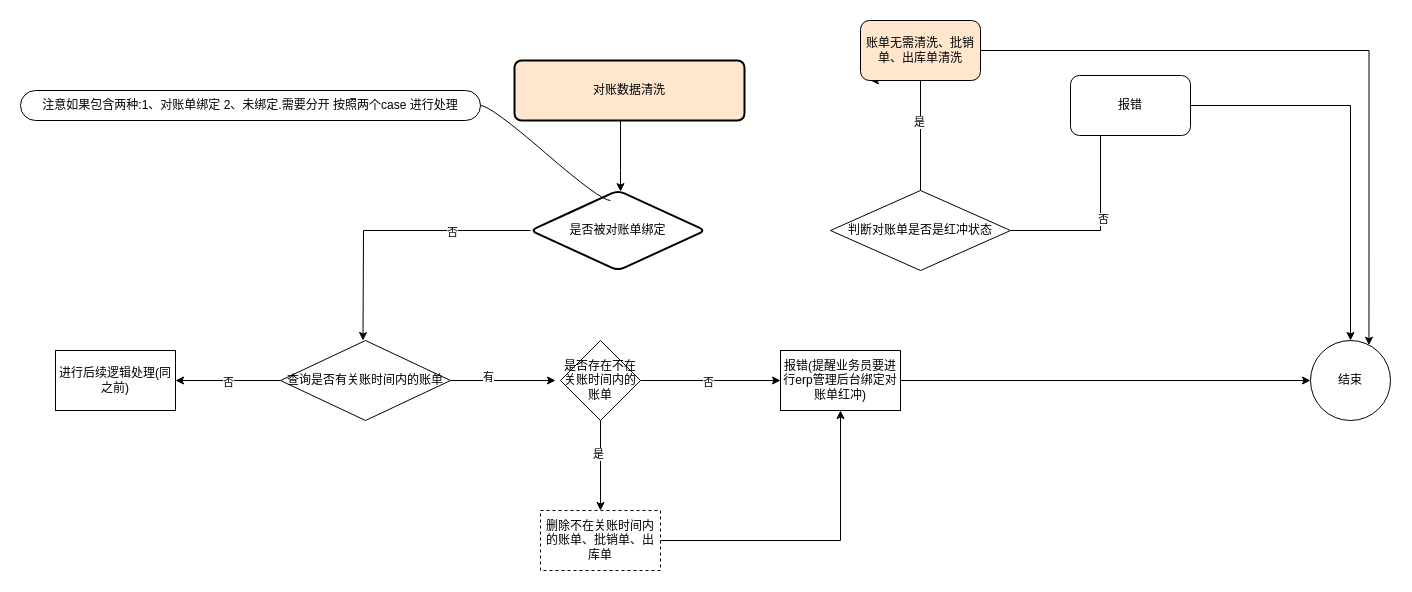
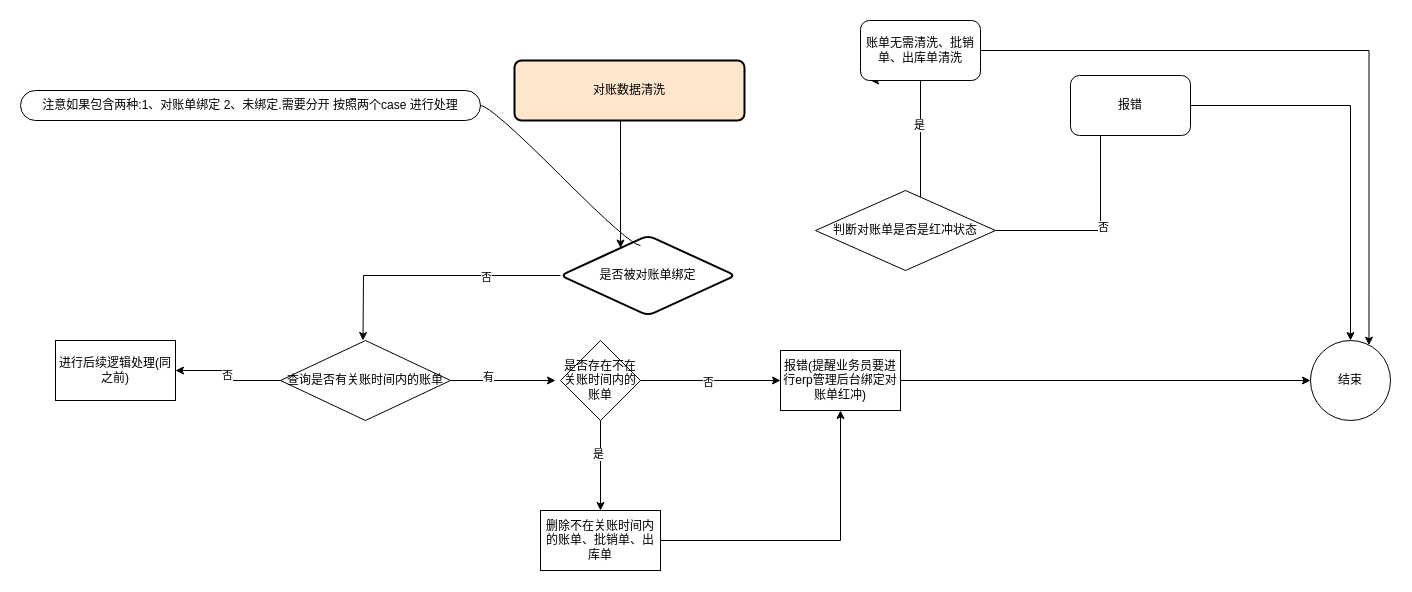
- <mxCell id="29" value="账单无需清洗、批销单、出库单清洗" style="rounded=1;whiteSpace=wrap;html=1;fillColor=#ffe6cc;" vertex="1" parent="1"><mxGeometry x="860" y="20" width="120" height="60" as="geometry" /></mxCell>
+ <mxCell id="29" value="账单无需清洗、批销单、出库单清洗" style="rounded=1;whiteSpace=wrap;html=1;" vertex="1" parent="1"><mxGeometry x="860" y="20" width="120" height="60" as="geometry" /></mxCell>
- <mxCell id="6" value="是否被对账单绑定" style="rhombus;whiteSpace=wrap;html=1;rounded=1;arcSize=14;strokeWidth=2;" vertex="1" parent="1"><mxGeometry x="530" y="190" width="175" height="80" as="geometry" /></mxCell>
+ <mxCell id="6" value="是否被对账单绑定" style="rhombus;whiteSpace=wrap;html=1;rounded=1;arcSize=14;strokeWidth=2;" vertex="1" parent="1"><mxGeometry x="560" y="235" width="175" height="80" as="geometry" /></mxCell>
- <mxCell id="27" value="判断对账单是否是红冲状态" style="rhombus;whiteSpace=wrap;html=1;" vertex="1" parent="1"><mxGeometry x="830" y="190" width="180" height="80" as="geometry" /></mxCell>
+ <mxCell id="27" value="判断对账单是否是红冲状态" style="rhombus;whiteSpace=wrap;html=1;" vertex="1" parent="1"><mxGeometry x="815" y="190" width="180" height="80" as="geometry" /></mxCell>
- <mxCell id="22" value="进行后续逻辑处理(同之前)" style="whiteSpace=wrap;html=1;" vertex="1" parent="1"><mxGeometry x="55" y="350" width="120" height="60" as="geometry" /></mxCell>
+ <mxCell id="22" value="进行后续逻辑处理(同之前)" style="whiteSpace=wrap;html=1;" vertex="1" parent="1"><mxGeometry x="55" y="340" width="120" height="60" as="geometry" /></mxCell>
- <mxCell id="20" value="删除不在关账时间内的账单、批销单、出库单" style="whiteSpace=wrap;html=1;dashed=1;" vertex="1" parent="1"><mxGeometry x="540" y="510" width="120" height="60" as="geometry" /></mxCell>
+ <mxCell id="20" value="删除不在关账时间内的账单、批销单、出库单" style="whiteSpace=wrap;html=1;" vertex="1" parent="1"><mxGeometry x="540" y="510" width="120" height="60" as="geometry" /></mxCell>
